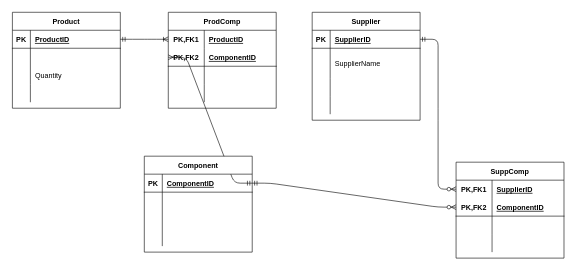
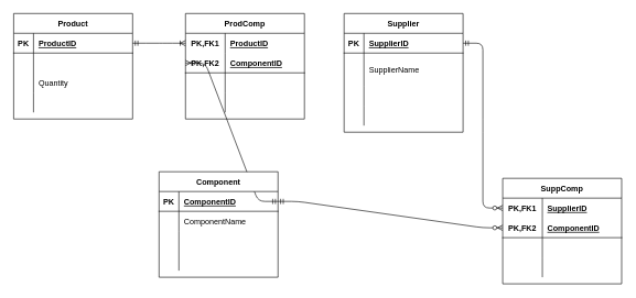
+ <mxCell id="50" value="ComponentName" style="shape=partialRectangle;connectable=0;fillColor=none;top=0;left=0;bottom=0;right=0;align=left;spacingLeft=6;overflow=hidden;" parent="48" vertex="1"><mxGeometry x="30" width="150" height="30" as="geometry" /></mxCell>
